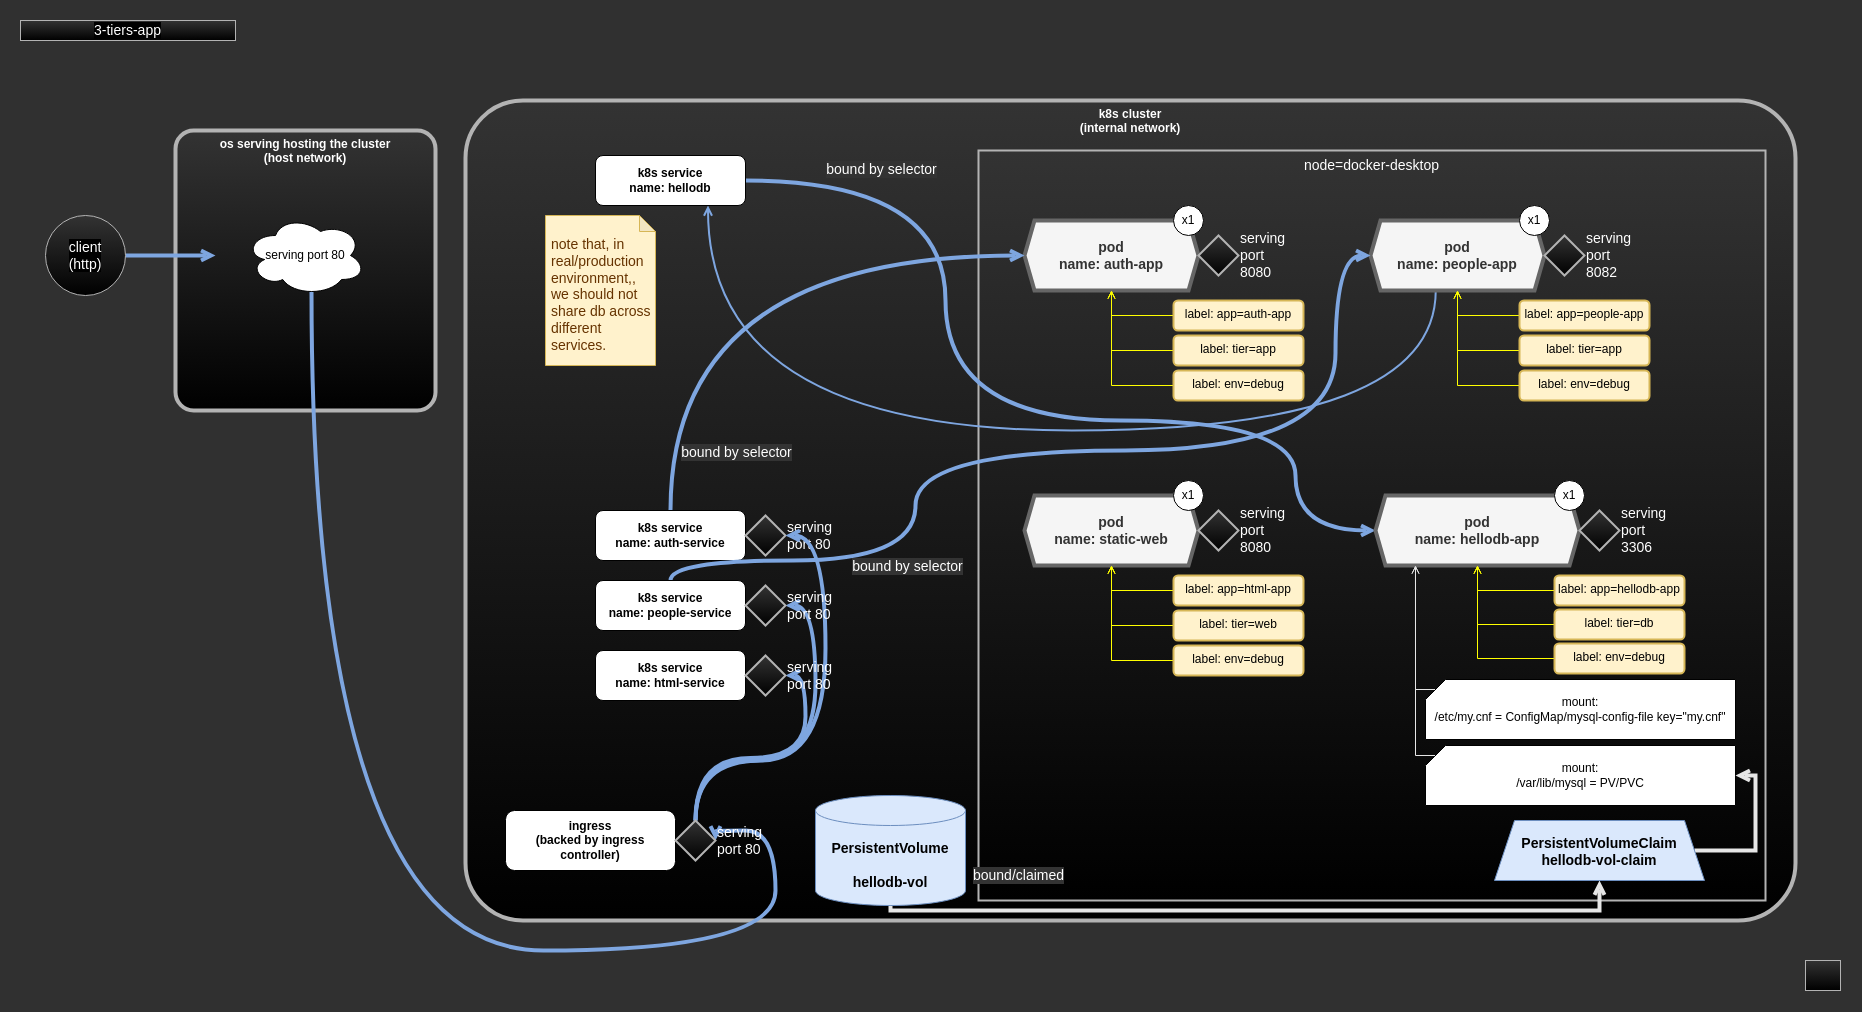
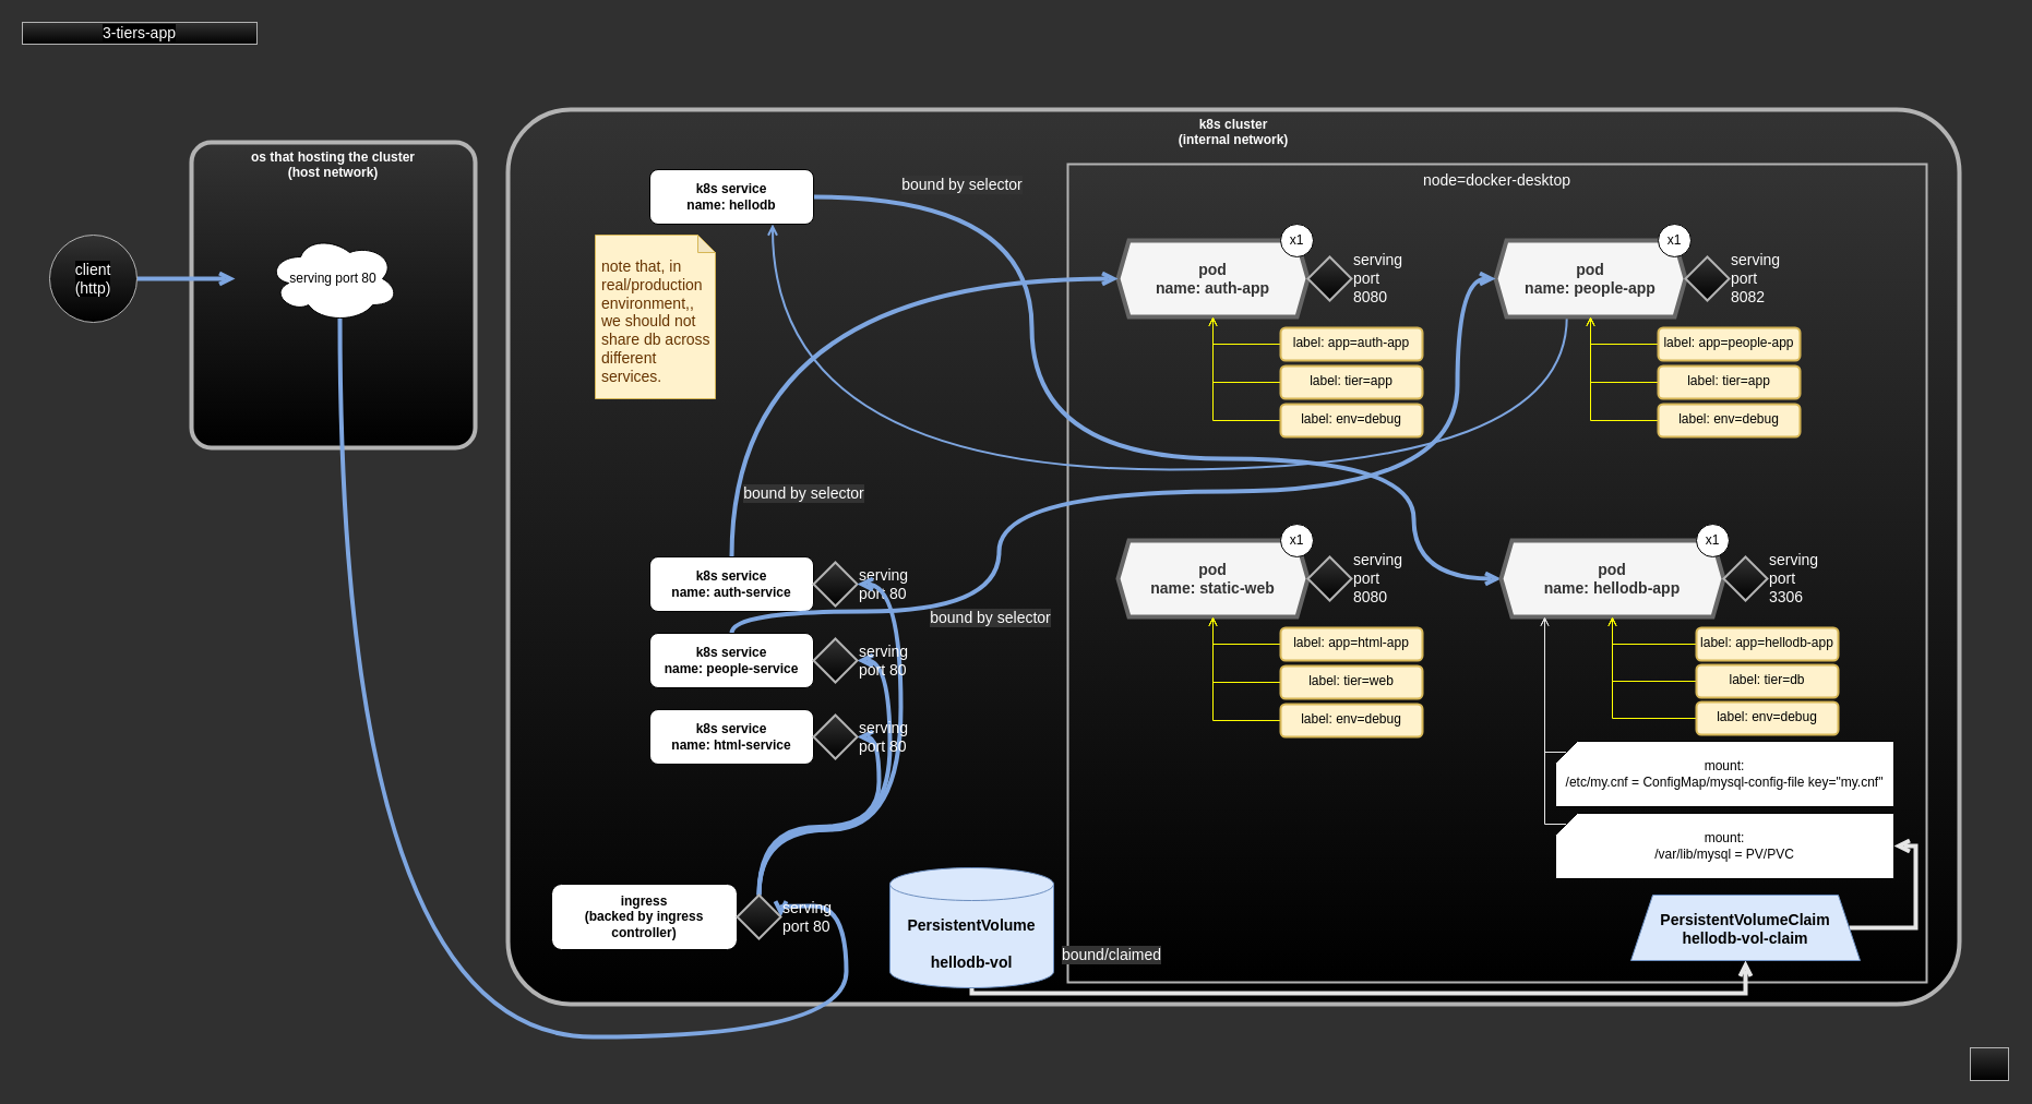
- <mxCell id="2" value="os serving hosting the cluster&lt;br&gt;(host network)" style="rounded=1;whiteSpace=wrap;html=1;arcSize=7;fontStyle=1;verticalAlign=top;strokeWidth=4;strokeColor=#B3B3B3;gradientColor=#000000;fillColor=#333333;fontColor=#FFFFFF;" parent="1" vertex="1"><mxGeometry x="175" y="130" width="260" height="280" as="geometry" /></mxCell>
+ <mxCell id="2" value="os that hosting the cluster&lt;br&gt;(host network)" style="rounded=1;whiteSpace=wrap;html=1;arcSize=7;fontStyle=1;verticalAlign=top;strokeWidth=4;strokeColor=#B3B3B3;gradientColor=#000000;fillColor=#333333;fontColor=#FFFFFF;" parent="1" vertex="1"><mxGeometry x="175" y="130" width="260" height="280" as="geometry" /></mxCell>
